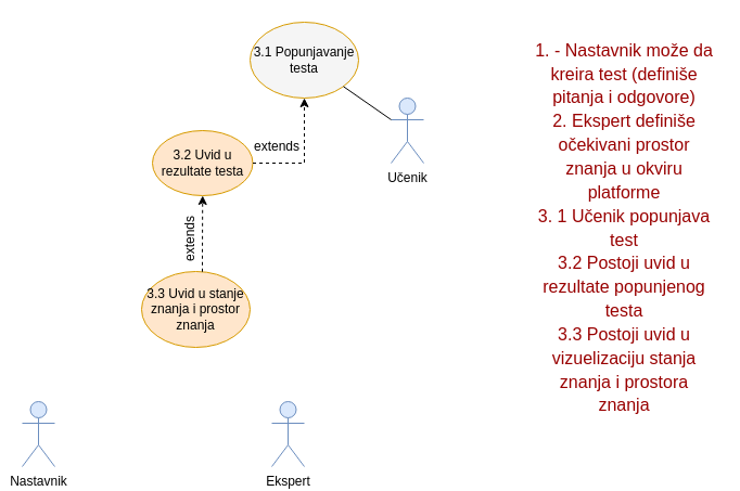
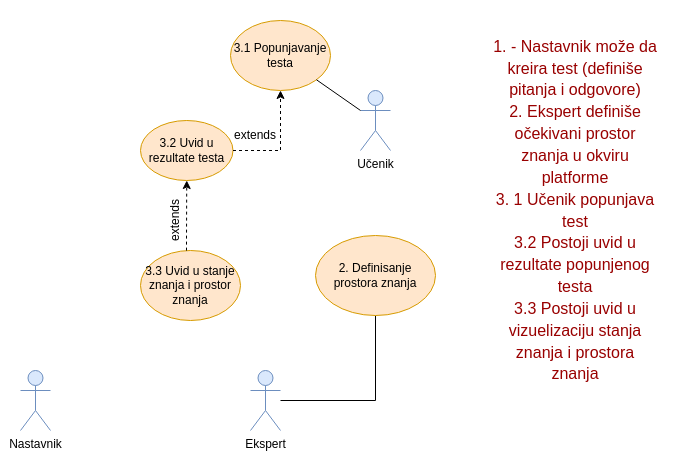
- <mxCell id="6" value="3.1 Popunjavanje testa" style="ellipse;whiteSpace=wrap;html=1;fillColor=#f5f5f5;strokeColor=#d79b00;" vertex="1" parent="1"><mxGeometry x="230" y="20" width="100" height="70" as="geometry" /></mxCell>
+ <mxCell id="6" value="3.1 Popunjavanje testa" style="ellipse;whiteSpace=wrap;html=1;fillColor=#ffe6cc;strokeColor=#d79b00;" vertex="1" parent="1"><mxGeometry x="230" y="20" width="100" height="70" as="geometry" /></mxCell>
+ <mxCell id="8" value="2. Definisanje prostora znanja" style="ellipse;whiteSpace=wrap;html=1;fillColor=#ffe6cc;strokeColor=#d79b00;" vertex="1" parent="1"><mxGeometry x="315" y="235" width="120" height="80" as="geometry" /></mxCell>
- <mxCell id="9" value="3.3 Uvid u stanje znanja i prostor znanja" style="ellipse;whiteSpace=wrap;html=1;fillColor=#ffe6cc;strokeColor=#d79b00;" vertex="1" parent="1"><mxGeometry x="130" y="250" width="100" height="70" as="geometry" /></mxCell>
+ <mxCell id="9" value="3.3 Uvid u stanje znanja i prostor znanja" style="ellipse;whiteSpace=wrap;html=1;fillColor=#ffe6cc;strokeColor=#d79b00;" vertex="1" parent="1"><mxGeometry x="140" y="250" width="100" height="70" as="geometry" /></mxCell>
+ <mxCell id="4" value="" style="edgeStyle=orthogonalEdgeStyle;rounded=0;orthogonalLoop=1;jettySize=auto;html=1;endArrow=none;endFill=0;" edge="1" parent="1" source="5" target="8"><mxGeometry relative="1" as="geometry" /></mxCell>
